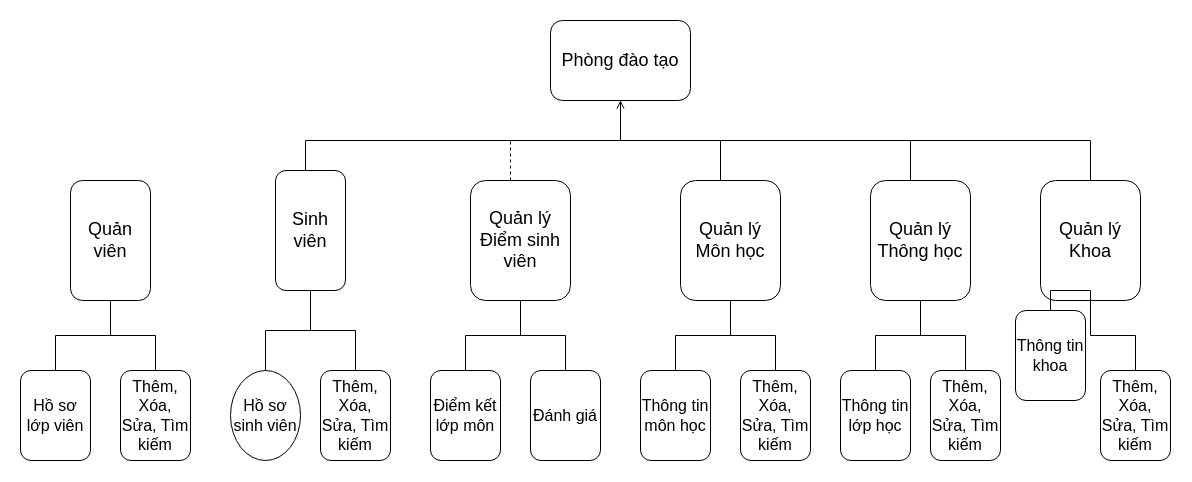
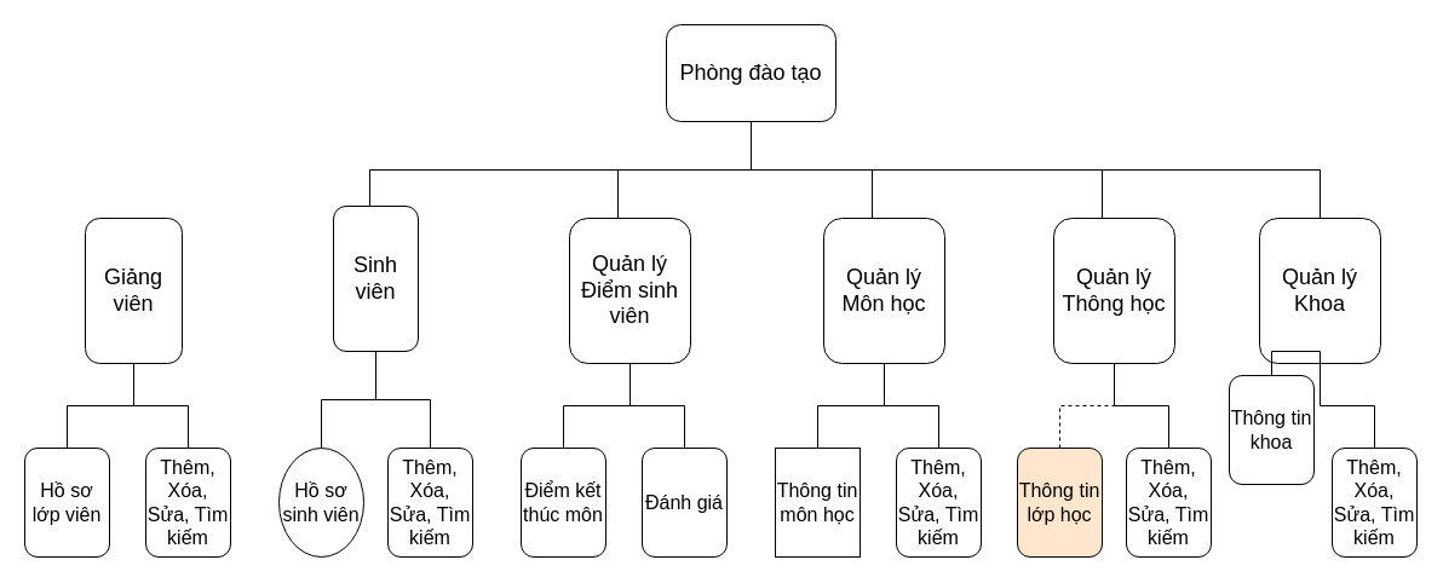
- <mxCell id="3" style="edgeStyle=orthogonalEdgeStyle;rounded=0;orthogonalLoop=1;jettySize=auto;html=1;fontFamily=Times New Roman;fontSize=16;endArrow=open;endFill=0;" edge="1" parent="1" source="4" target="2"><mxGeometry relative="1" as="geometry"><Array as="points"><mxPoint x="305" y="140" /><mxPoint x="620" y="140" /></Array></mxGeometry></mxCell>
+ <mxCell id="3" style="edgeStyle=orthogonalEdgeStyle;rounded=0;orthogonalLoop=1;jettySize=auto;html=1;fontFamily=Times New Roman;fontSize=16;endArrow=none;endFill=0;" edge="1" parent="1" source="4" target="2"><mxGeometry relative="1" as="geometry"><Array as="points"><mxPoint x="305" y="140" /><mxPoint x="620" y="140" /></Array></mxGeometry></mxCell>
- <mxCell id="12" style="edgeStyle=orthogonalEdgeStyle;rounded=0;orthogonalLoop=1;jettySize=auto;html=1;fontFamily=Times New Roman;fontSize=16;endArrow=none;endFill=0;dashed=1;" edge="1" parent="1" source="13" target="2"><mxGeometry relative="1" as="geometry"><Array as="points"><mxPoint x="510" y="140" /><mxPoint x="620" y="140" /></Array></mxGeometry></mxCell>
+ <mxCell id="12" style="edgeStyle=orthogonalEdgeStyle;rounded=0;orthogonalLoop=1;jettySize=auto;html=1;fontFamily=Times New Roman;fontSize=16;endArrow=none;endFill=0;" edge="1" parent="1" source="13" target="2"><mxGeometry relative="1" as="geometry"><Array as="points"><mxPoint x="510" y="140" /><mxPoint x="620" y="140" /></Array></mxGeometry></mxCell>
- <mxCell id="5" value="&lt;font style=&quot;font-size: 18px;&quot;&gt;Quản viên&lt;/font&gt;" style="rounded=1;whiteSpace=wrap;html=1;" vertex="1" parent="1"><mxGeometry x="70" y="180" width="80" height="120" as="geometry" /></mxCell>
+ <mxCell id="5" value="&lt;font style=&quot;font-size: 18px;&quot;&gt;Giảng viên&lt;/font&gt;" style="rounded=1;whiteSpace=wrap;html=1;" vertex="1" parent="1"><mxGeometry x="70" y="180" width="80" height="120" as="geometry" /></mxCell>
- <mxCell id="28" style="edgeStyle=orthogonalEdgeStyle;rounded=0;orthogonalLoop=1;jettySize=auto;html=1;fontFamily=Times New Roman;fontSize=16;endArrow=none;endFill=0;" edge="1" parent="1" source="29" target="11"><mxGeometry relative="1" as="geometry" /></mxCell>
+ <mxCell id="28" style="edgeStyle=orthogonalEdgeStyle;rounded=0;orthogonalLoop=1;jettySize=auto;html=1;fontFamily=Times New Roman;fontSize=16;endArrow=none;endFill=0;dashed=1;" edge="1" parent="1" source="29" target="11"><mxGeometry relative="1" as="geometry" /></mxCell>
- <mxCell id="23" value="&lt;span style=&quot;font-size: 16px;&quot;&gt;Điểm kết lớp môn&lt;/span&gt;" style="rounded=1;whiteSpace=wrap;html=1;" vertex="1" parent="1"><mxGeometry x="430" y="370" width="70" height="90" as="geometry" /></mxCell>
+ <mxCell id="23" value="&lt;span style=&quot;font-size: 16px;&quot;&gt;Điểm kết thúc môn&lt;/span&gt;" style="rounded=1;whiteSpace=wrap;html=1;" vertex="1" parent="1"><mxGeometry x="430" y="370" width="70" height="90" as="geometry" /></mxCell>
- <mxCell id="27" value="&lt;span style=&quot;font-size: 16px;&quot;&gt;Thông tin môn học&lt;/span&gt;" style="rounded=1;whiteSpace=wrap;html=1;" vertex="1" parent="1"><mxGeometry x="640" y="370" width="70" height="90" as="geometry" /></mxCell>
+ <mxCell id="27" value="&lt;span style=&quot;font-size: 16px;&quot;&gt;Thông tin môn học&lt;/span&gt;" style="whiteSpace=wrap;html=1;rounded=0;" vertex="1" parent="1"><mxGeometry x="640" y="370" width="70" height="90" as="geometry" /></mxCell>
- <mxCell id="29" value="&lt;span style=&quot;font-size: 16px;&quot;&gt;Thông tin lớp học&lt;/span&gt;" style="rounded=1;whiteSpace=wrap;html=1;" vertex="1" parent="1"><mxGeometry x="840" y="370" width="70" height="90" as="geometry" /></mxCell>
+ <mxCell id="29" value="&lt;span style=&quot;font-size: 16px;&quot;&gt;Thông tin lớp học&lt;/span&gt;" style="rounded=1;whiteSpace=wrap;html=1;fillColor=#ffe6cc;" vertex="1" parent="1"><mxGeometry x="840" y="370" width="70" height="90" as="geometry" /></mxCell>
